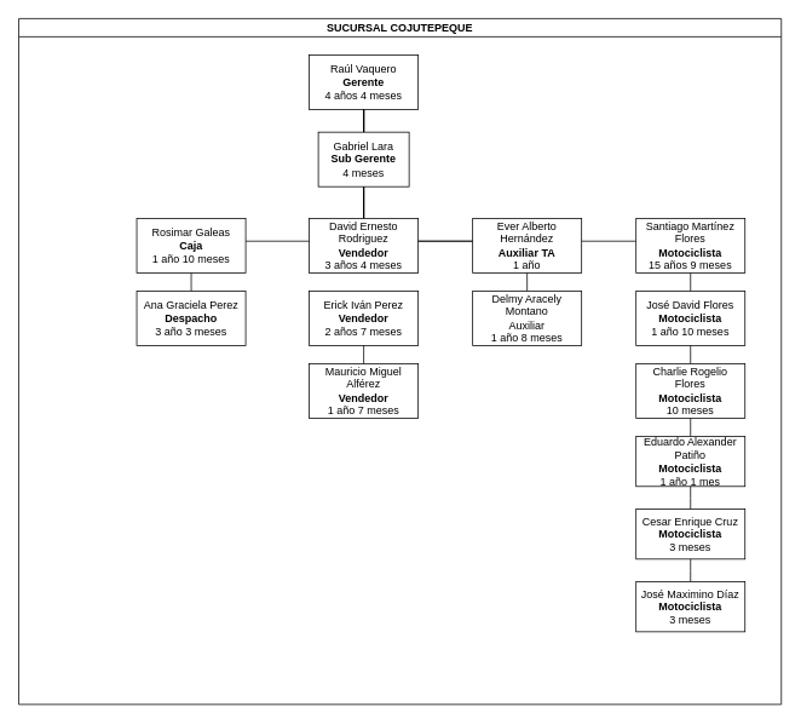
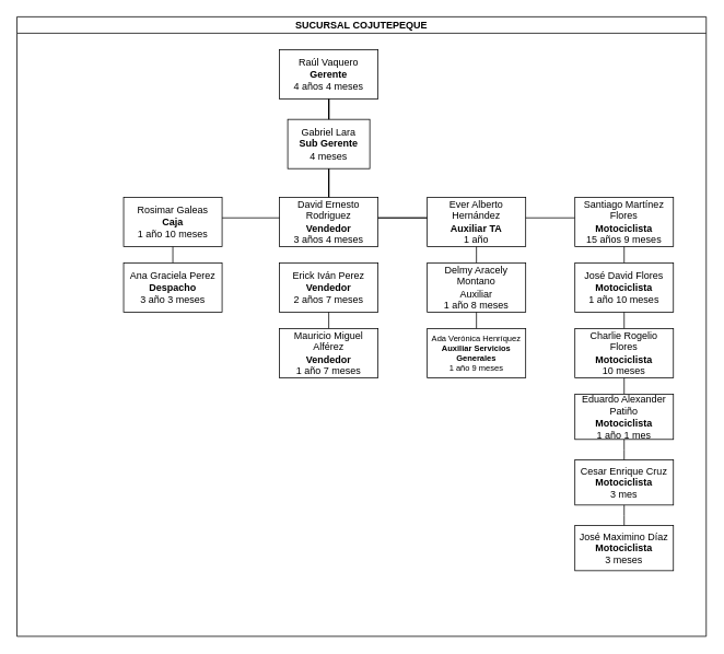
+ <mxCell id="20" value="" style="edgeStyle=elbowEdgeStyle;rounded=0;orthogonalLoop=1;jettySize=auto;html=1;elbow=vertical;startArrow=none;endArrow=none;" edge="1" target="21" source="19" parent="2"><mxGeometry relative="1" as="geometry"><mxPoint x="640" y="395" as="sourcePoint" /></mxGeometry></mxCell>
+ <mxCell id="21" value="Ada Verónica Henríquez&lt;br style=&quot;font-size: 10px;&quot;&gt;&lt;b&gt;Auxiliar Servicios Generales&lt;/b&gt;&lt;br style=&quot;font-size: 10px;&quot;&gt;1 año 9 meses" style="whiteSpace=wrap;html=1;align=center;treeFolding=1;treeMoving=1;newEdgeStyle={&quot;edgeStyle&quot;:&quot;elbowEdgeStyle&quot;,&quot;startArrow&quot;:&quot;none&quot;,&quot;endArrow&quot;:&quot;none&quot;};fontSize=10;" vertex="1" parent="2"><mxGeometry x="500" y="380" width="120" height="60" as="geometry" /></mxCell>
- <mxCell id="31" value="Cesar Enrique Cruz&lt;br&gt;&lt;b&gt;Motociclista&lt;/b&gt;&lt;br&gt;3 meses" style="whiteSpace=wrap;html=1;align=center;treeFolding=1;treeMoving=1;newEdgeStyle={&quot;edgeStyle&quot;:&quot;elbowEdgeStyle&quot;,&quot;startArrow&quot;:&quot;none&quot;,&quot;endArrow&quot;:&quot;none&quot;};" vertex="1" parent="2"><mxGeometry x="680" y="540" width="120" height="55" as="geometry" /></mxCell>
+ <mxCell id="31" value="Cesar Enrique Cruz&lt;br&gt;&lt;b&gt;Motociclista&lt;/b&gt;&lt;br&gt;3 mes" style="whiteSpace=wrap;html=1;align=center;treeFolding=1;treeMoving=1;newEdgeStyle={&quot;edgeStyle&quot;:&quot;elbowEdgeStyle&quot;,&quot;startArrow&quot;:&quot;none&quot;,&quot;endArrow&quot;:&quot;none&quot;};" vertex="1" parent="2"><mxGeometry x="680" y="540" width="120" height="55" as="geometry" /></mxCell>
